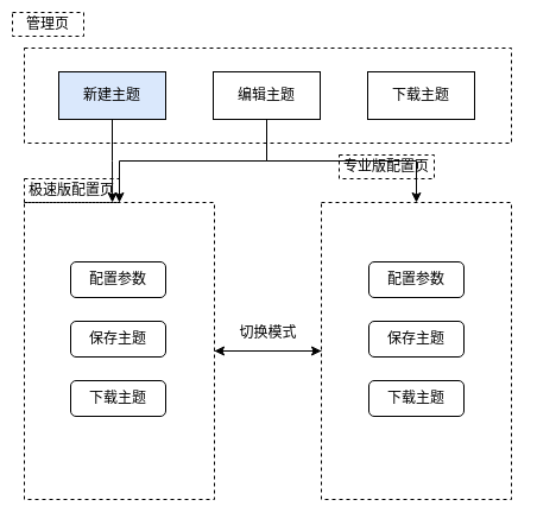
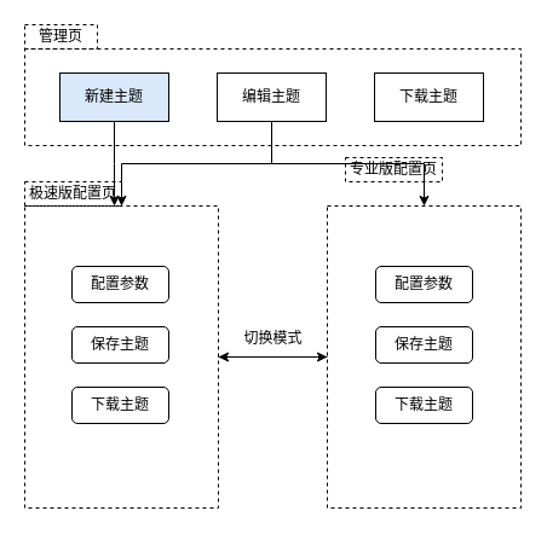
- <mxCell id="4" value="管理页" style="rounded=0;whiteSpace=wrap;html=1;dashed=1;fillColor=none;" vertex="1" parent="1"><mxGeometry x="10" y="10" width="60" height="20" as="geometry" /></mxCell>
+ <mxCell id="4" value="管理页" style="rounded=0;whiteSpace=wrap;html=1;dashed=1;fillColor=none;" vertex="1" parent="1"><mxGeometry x="20" y="20" width="60" height="20" as="geometry" /></mxCell>
